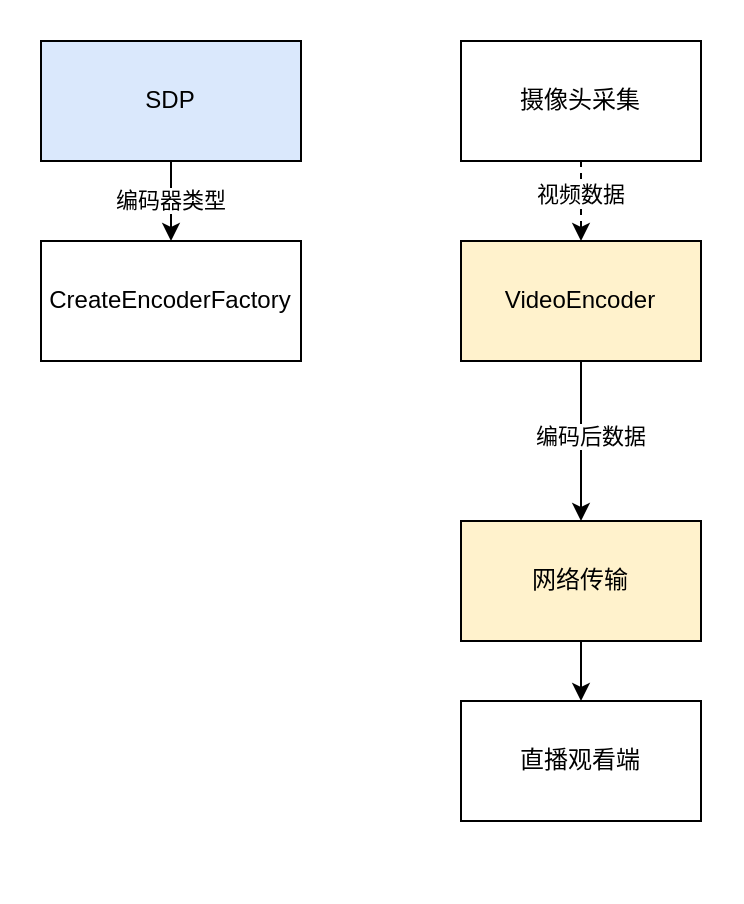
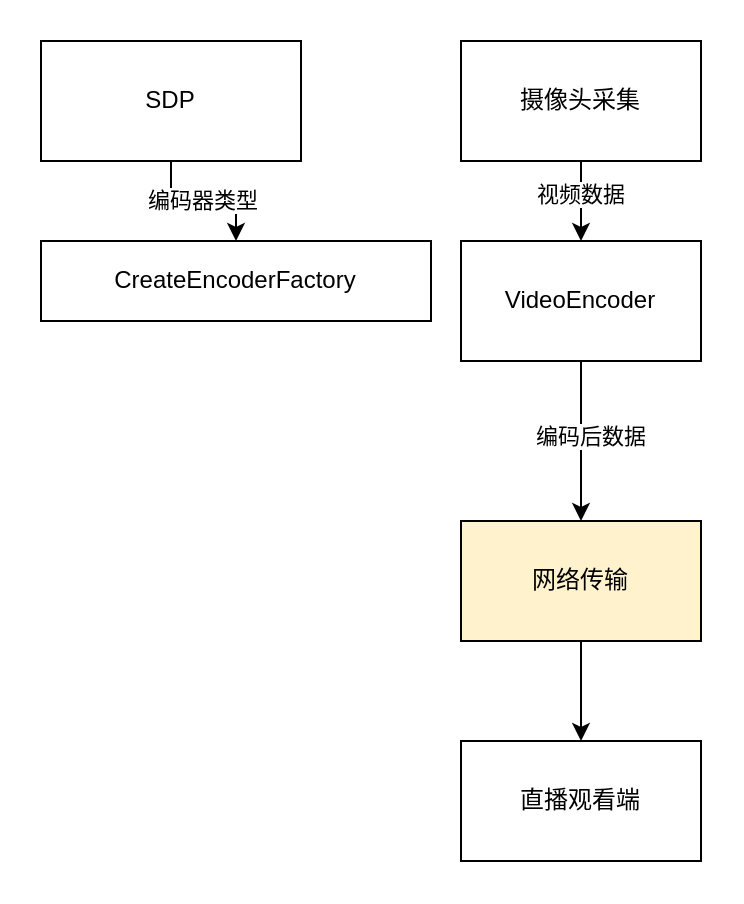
- <mxCell id="10" value="SDP" style="rounded=0;whiteSpace=wrap;html=1;fillColor=#dae8fc;" vertex="1" parent="1"><mxGeometry x="20" y="20" width="130" height="60" as="geometry" /></mxCell>
+ <mxCell id="10" value="SDP" style="rounded=0;whiteSpace=wrap;html=1;" vertex="1" parent="1"><mxGeometry x="20" y="20" width="130" height="60" as="geometry" /></mxCell>
- <mxCell id="6" style="edgeStyle=orthogonalEdgeStyle;rounded=0;orthogonalLoop=1;jettySize=auto;html=1;exitX=0.5;exitY=1;exitDx=0;exitDy=0;entryX=0.5;entryY=0;entryDx=0;entryDy=0;dashed=1;" edge="1" parent="1" source="8" target="5"><mxGeometry relative="1" as="geometry" /></mxCell>
+ <mxCell id="6" style="edgeStyle=orthogonalEdgeStyle;rounded=0;orthogonalLoop=1;jettySize=auto;html=1;exitX=0.5;exitY=1;exitDx=0;exitDy=0;entryX=0.5;entryY=0;entryDx=0;entryDy=0;" edge="1" parent="1" source="8" target="5"><mxGeometry relative="1" as="geometry" /></mxCell>
- <mxCell id="2" value="CreateEncoderFactory&lt;br&gt;" style="rounded=0;whiteSpace=wrap;html=1;" vertex="1" parent="1"><mxGeometry x="20" y="120" width="130" height="60" as="geometry" /></mxCell>
+ <mxCell id="2" value="CreateEncoderFactory&lt;br&gt;" style="rounded=0;whiteSpace=wrap;html=1;" vertex="1" parent="1"><mxGeometry x="20" y="120" width="195" height="40" as="geometry" /></mxCell>
- <mxCell id="5" value="VideoEncoder" style="rounded=0;whiteSpace=wrap;html=1;fillColor=#fff2cc;" vertex="1" parent="1"><mxGeometry x="230" y="120" width="120" height="60" as="geometry" /></mxCell>
+ <mxCell id="5" value="VideoEncoder" style="rounded=0;whiteSpace=wrap;html=1;" vertex="1" parent="1"><mxGeometry x="230" y="120" width="120" height="60" as="geometry" /></mxCell>
- <mxCell id="13" value="直播观看端" style="rounded=0;whiteSpace=wrap;html=1;" vertex="1" parent="1"><mxGeometry x="230" y="350" width="120" height="60" as="geometry" /></mxCell>
+ <mxCell id="13" value="直播观看端" style="rounded=0;whiteSpace=wrap;html=1;" vertex="1" parent="1"><mxGeometry x="230" y="370" width="120" height="60" as="geometry" /></mxCell>
